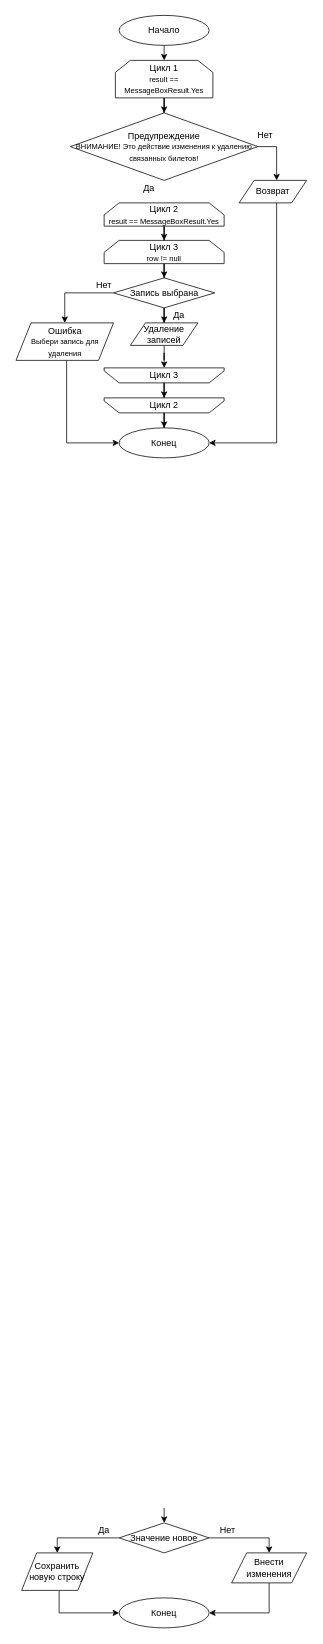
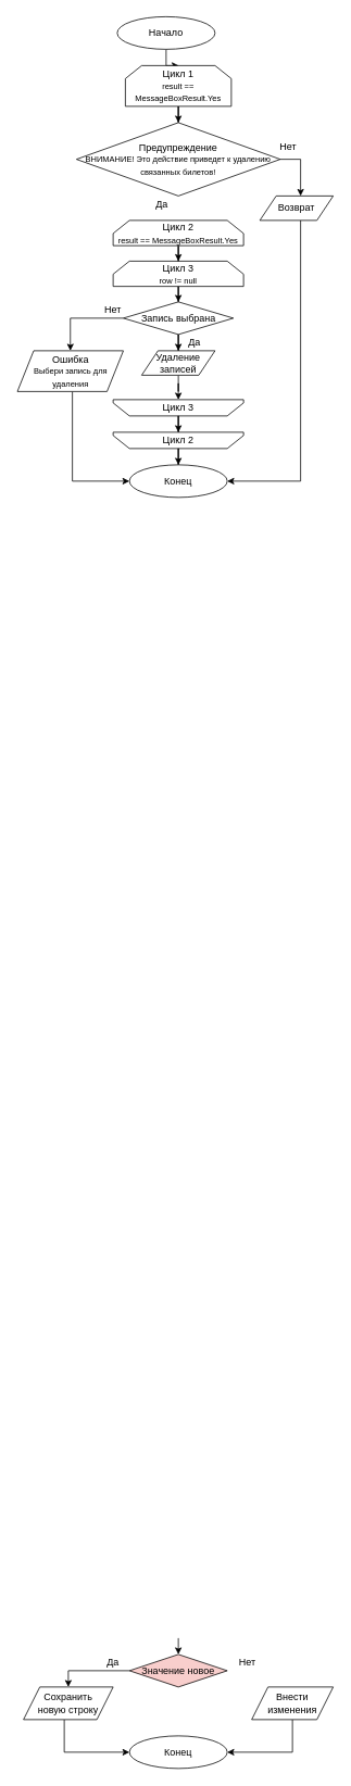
- <mxCell id="3" value="Начало" style="ellipse;whiteSpace=wrap;html=1;" parent="1" vertex="1"><mxGeometry x="158" y="20" width="120" height="40" as="geometry" /></mxCell>
+ <mxCell id="3" value="Начало" style="ellipse;whiteSpace=wrap;html=1;" parent="1" vertex="1"><mxGeometry x="143" y="20" width="120" height="40" as="geometry" /></mxCell>
- <mxCell id="19" value="Предупреждение&lt;div&gt;&lt;span style=&quot;font-size: 10px;&quot;&gt;ВНИМАНИЕ! Это действие изменения к удалению связанных билетов!&lt;/span&gt;&lt;br&gt;&lt;/div&gt;" style="rhombus;whiteSpace=wrap;html=1;" parent="1" vertex="1"><mxGeometry x="93" y="150" width="250" height="90" as="geometry" /></mxCell>
+ <mxCell id="19" value="Предупреждение&lt;div&gt;&lt;span style=&quot;font-size: 10px;&quot;&gt;ВНИМАНИЕ! Это действие приведет к удалению связанных билетов!&lt;/span&gt;&lt;br&gt;&lt;/div&gt;" style="rhombus;whiteSpace=wrap;html=1;" parent="1" vertex="1"><mxGeometry x="93" y="150" width="250" height="90" as="geometry" /></mxCell>
- <mxCell id="6" value="Значение новое" style="rhombus;whiteSpace=wrap;html=1;" parent="1" vertex="1"><mxGeometry x="158" y="2030" width="120" height="40" as="geometry" /></mxCell>
+ <mxCell id="6" value="Значение новое" style="rhombus;whiteSpace=wrap;html=1;fillColor=#f8cecc;" parent="1" vertex="1"><mxGeometry x="158" y="2030" width="120" height="40" as="geometry" /></mxCell>
- <mxCell id="4" style="edgeStyle=orthogonalEdgeStyle;rounded=0;orthogonalLoop=1;jettySize=auto;html=1;entryX=0.5;entryY=0;entryDx=0;entryDy=0;" parent="1" source="6" target="8" edge="1"><mxGeometry relative="1" as="geometry" /></mxCell>
- <mxCell id="14" value="Сохранить&lt;br&gt;новую строку" style="shape=parallelogram;perimeter=parallelogramPerimeter;whiteSpace=wrap;html=1;fixedSize=1;" parent="1" vertex="1"><mxGeometry x="28" y="2070" width="95" height="50" as="geometry" /></mxCell>
+ <mxCell id="14" value="Сохранить&lt;br&gt;новую строку" style="shape=parallelogram;perimeter=parallelogramPerimeter;whiteSpace=wrap;html=1;fixedSize=1;" parent="1" vertex="1"><mxGeometry x="28" y="2070" width="110" height="40" as="geometry" /></mxCell>
